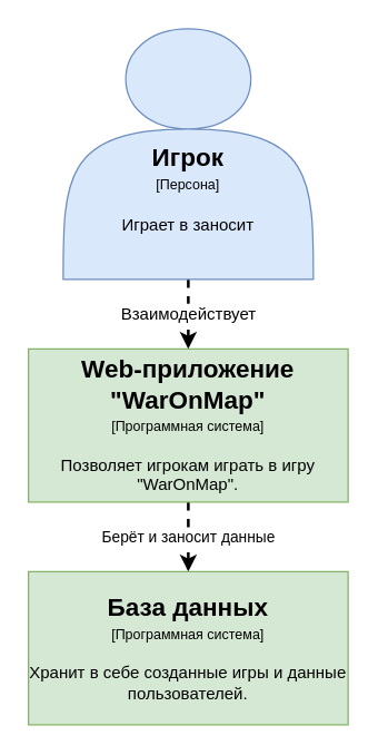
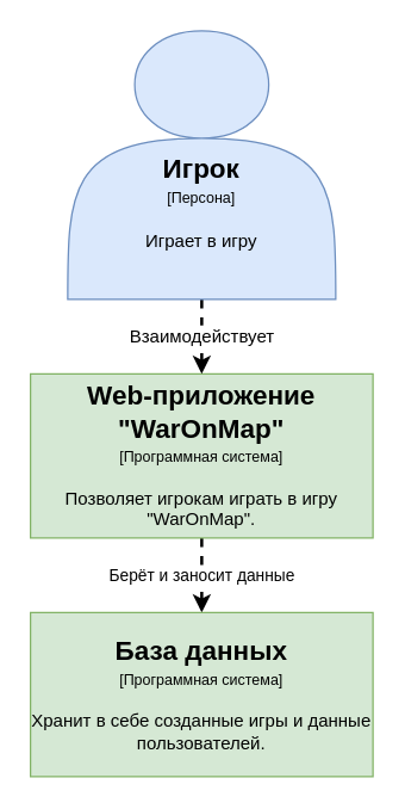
- <mxCell id="5" value="&lt;div&gt;&lt;br&gt;&lt;/div&gt;&lt;div&gt;&lt;br&gt;&lt;/div&gt;&lt;div&gt;&lt;b&gt;&lt;font style=&quot;font-size: 18px&quot;&gt;&lt;br&gt;&lt;/font&gt;&lt;/b&gt;&lt;/div&gt;&lt;div&gt;&lt;b&gt;&lt;font style=&quot;font-size: 18px&quot;&gt;Игрок&lt;br&gt;&lt;/font&gt;&lt;/b&gt;&lt;/div&gt;&lt;div&gt;&lt;font style=&quot;font-size: 10px&quot;&gt;[Персона]&lt;/font&gt;&lt;/div&gt;&lt;div&gt;&lt;font style=&quot;font-size: 10px&quot;&gt;&lt;br&gt;&lt;/font&gt;&lt;/div&gt;&lt;div&gt;Играет в заносит&lt;br&gt;&lt;/div&gt;" style="shape=actor;whiteSpace=wrap;html=1;fillColor=#dae8fc;strokeColor=#6c8ebf;" parent="1" vertex="1"><mxGeometry x="45" y="20" width="180" height="180" as="geometry" /></mxCell>
+ <mxCell id="5" value="&lt;div&gt;&lt;br&gt;&lt;/div&gt;&lt;div&gt;&lt;br&gt;&lt;/div&gt;&lt;div&gt;&lt;b&gt;&lt;font style=&quot;font-size: 18px&quot;&gt;&lt;br&gt;&lt;/font&gt;&lt;/b&gt;&lt;/div&gt;&lt;div&gt;&lt;b&gt;&lt;font style=&quot;font-size: 18px&quot;&gt;Игрок&lt;br&gt;&lt;/font&gt;&lt;/b&gt;&lt;/div&gt;&lt;div&gt;&lt;font style=&quot;font-size: 10px&quot;&gt;[Персона]&lt;/font&gt;&lt;/div&gt;&lt;div&gt;&lt;font style=&quot;font-size: 10px&quot;&gt;&lt;br&gt;&lt;/font&gt;&lt;/div&gt;&lt;div&gt;Играет в игру&lt;br&gt;&lt;/div&gt;" style="shape=actor;whiteSpace=wrap;html=1;fillColor=#dae8fc;strokeColor=#6c8ebf;" parent="1" vertex="1"><mxGeometry x="45" y="20" width="180" height="180" as="geometry" /></mxCell>
